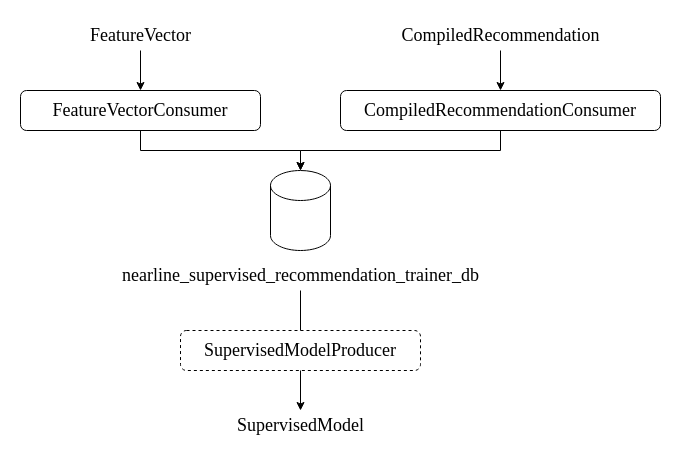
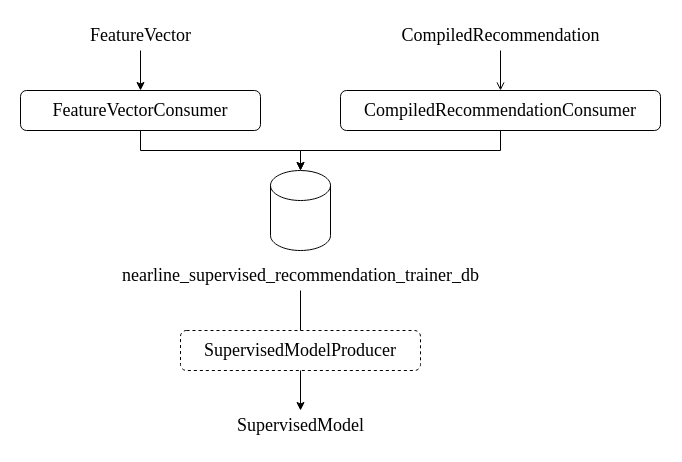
- <mxCell id="14" style="edgeStyle=orthogonalEdgeStyle;rounded=0;orthogonalLoop=1;jettySize=auto;html=1;entryX=0.5;entryY=0;entryDx=0;entryDy=0;startArrow=none;startFill=0;fontFamily=Ubuntu;fontSource=https://fonts.googleapis.com/css?family=Ubuntu;fontSize=18;" edge="1" parent="1" source="15" target="13"><mxGeometry relative="1" as="geometry" /></mxCell>
+ <mxCell id="14" style="edgeStyle=orthogonalEdgeStyle;rounded=0;orthogonalLoop=1;jettySize=auto;html=1;entryX=0.5;entryY=0;entryDx=0;entryDy=0;startArrow=none;startFill=0;fontFamily=Ubuntu;fontSource=https://fonts.googleapis.com/css?family=Ubuntu;fontSize=18;endArrow=open;" edge="1" parent="1" source="15" target="13"><mxGeometry relative="1" as="geometry" /></mxCell>
